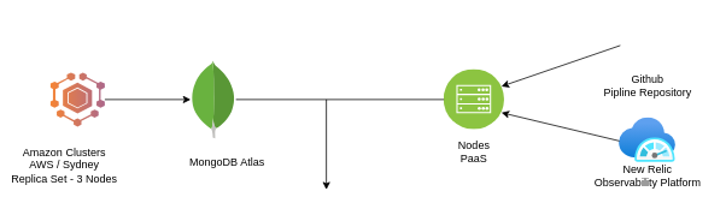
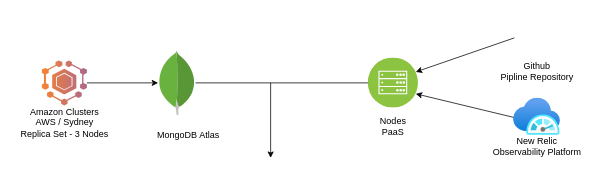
- <mxCell id="5" value="Amazon Clusters&lt;br&gt;AWS / Sydney&lt;br&gt;Replica Set - 3 Nodes&lt;br&gt;&amp;nbsp;" style="text;html=1;align=center;verticalAlign=middle;resizable=0;points=[];autosize=1;" vertex="1" parent="1"><mxGeometry x="5" y="160" width="130" height="60" as="geometry" /></mxCell>
+ <mxCell id="5" value="Amazon Clusters&lt;br&gt;AWS / Sydney&lt;br&gt;Replica Set - 3 Nodes&lt;br&gt;&amp;nbsp;" style="text;html=1;align=center;verticalAlign=middle;resizable=0;points=[];autosize=1;" vertex="1" parent="1"><mxGeometry x="20" y="140" width="130" height="60" as="geometry" /></mxCell>
